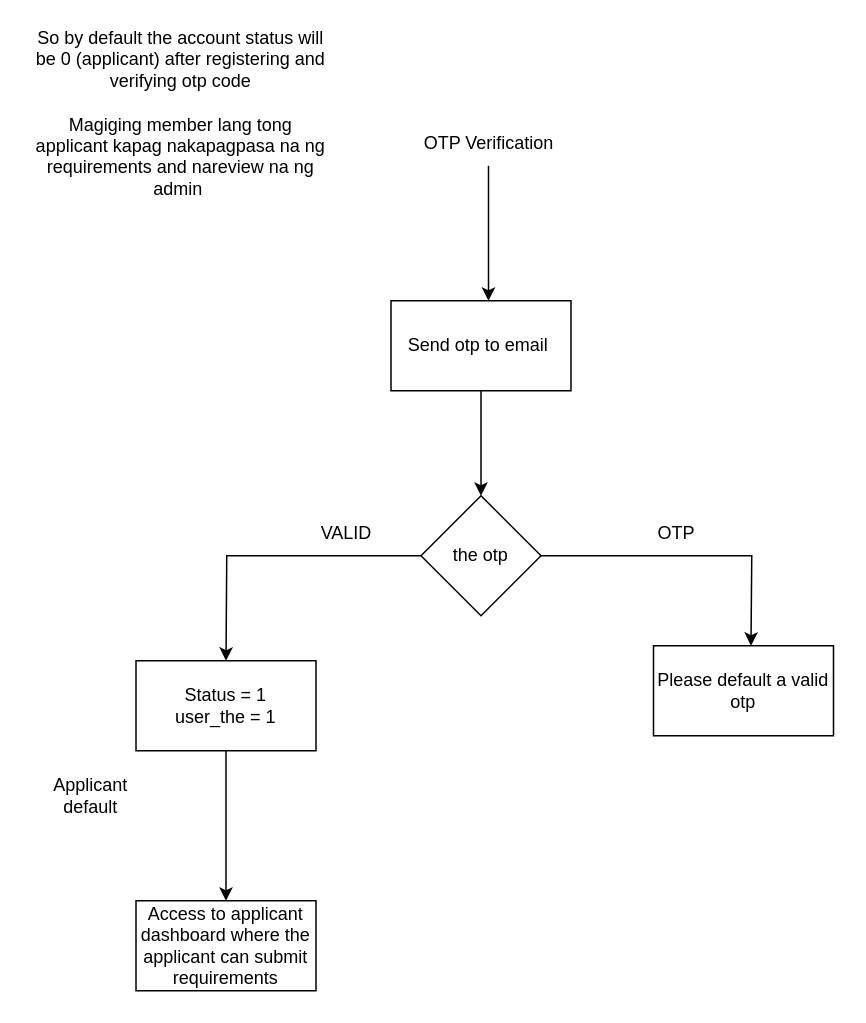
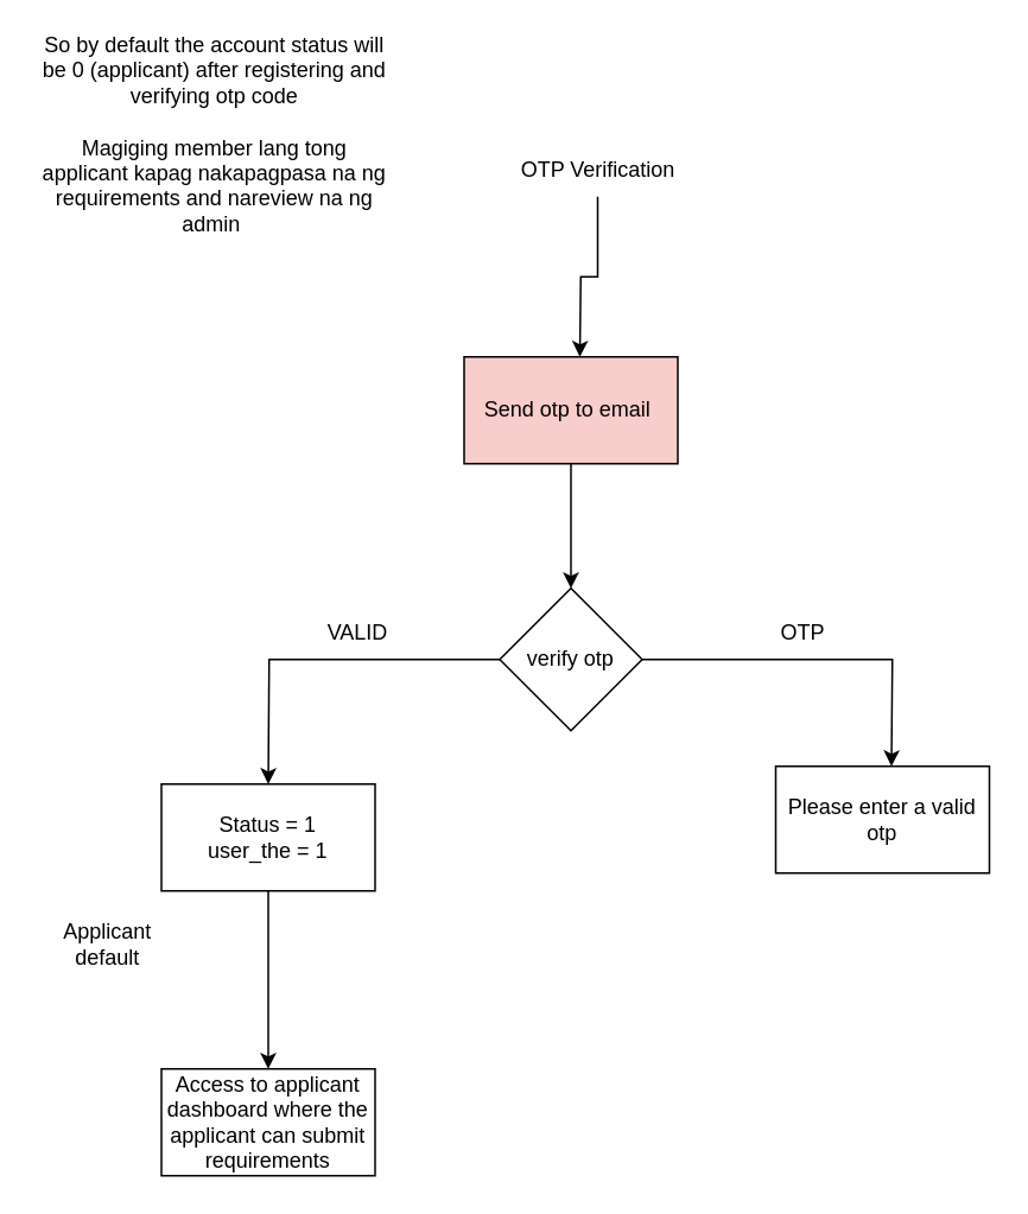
- <mxCell id="3" value="OTP Verification" style="text;html=1;align=center;verticalAlign=middle;resizable=0;points=[];autosize=1;strokeColor=none;fillColor=none;" vertex="1" parent="1"><mxGeometry x="270" y="80" width="110" height="30" as="geometry" /></mxCell>
+ <mxCell id="3" value="OTP Verification" style="text;html=1;align=center;verticalAlign=middle;resizable=0;points=[];autosize=1;strokeColor=none;fillColor=none;" vertex="1" parent="1"><mxGeometry x="280" y="80" width="110" height="30" as="geometry" /></mxCell>
- <mxCell id="5" value="Send otp to email&amp;nbsp;" style="rounded=0;whiteSpace=wrap;html=1;" vertex="1" parent="1"><mxGeometry x="260" y="200" width="120" height="60" as="geometry" /></mxCell>
+ <mxCell id="5" value="Send otp to email&amp;nbsp;" style="rounded=0;whiteSpace=wrap;html=1;fillColor=#f8cecc;" vertex="1" parent="1"><mxGeometry x="260" y="200" width="120" height="60" as="geometry" /></mxCell>
- <mxCell id="14" value="VALID" style="text;html=1;align=center;verticalAlign=middle;resizable=0;points=[];autosize=1;strokeColor=none;fillColor=none;" vertex="1" parent="1"><mxGeometry x="200" y="340" width="60" height="30" as="geometry" /></mxCell>
+ <mxCell id="14" value="VALID" style="text;html=1;align=center;verticalAlign=middle;resizable=0;points=[];autosize=1;strokeColor=none;fillColor=none;" vertex="1" parent="1"><mxGeometry x="170" y="340" width="60" height="30" as="geometry" /></mxCell>
- <mxCell id="8" value="the otp" style="rhombus;whiteSpace=wrap;html=1;" vertex="1" parent="1"><mxGeometry x="280" y="330" width="80" height="80" as="geometry" /></mxCell>
+ <mxCell id="8" value="verify otp" style="rhombus;whiteSpace=wrap;html=1;" vertex="1" parent="1"><mxGeometry x="280" y="330" width="80" height="80" as="geometry" /></mxCell>
- <mxCell id="12" value="Please default a valid otp" style="rounded=0;whiteSpace=wrap;html=1;" vertex="1" parent="1"><mxGeometry x="435" y="430" width="120" height="60" as="geometry" /></mxCell>
+ <mxCell id="12" value="Please enter a valid otp" style="rounded=0;whiteSpace=wrap;html=1;" vertex="1" parent="1"><mxGeometry x="435" y="430" width="120" height="60" as="geometry" /></mxCell>
